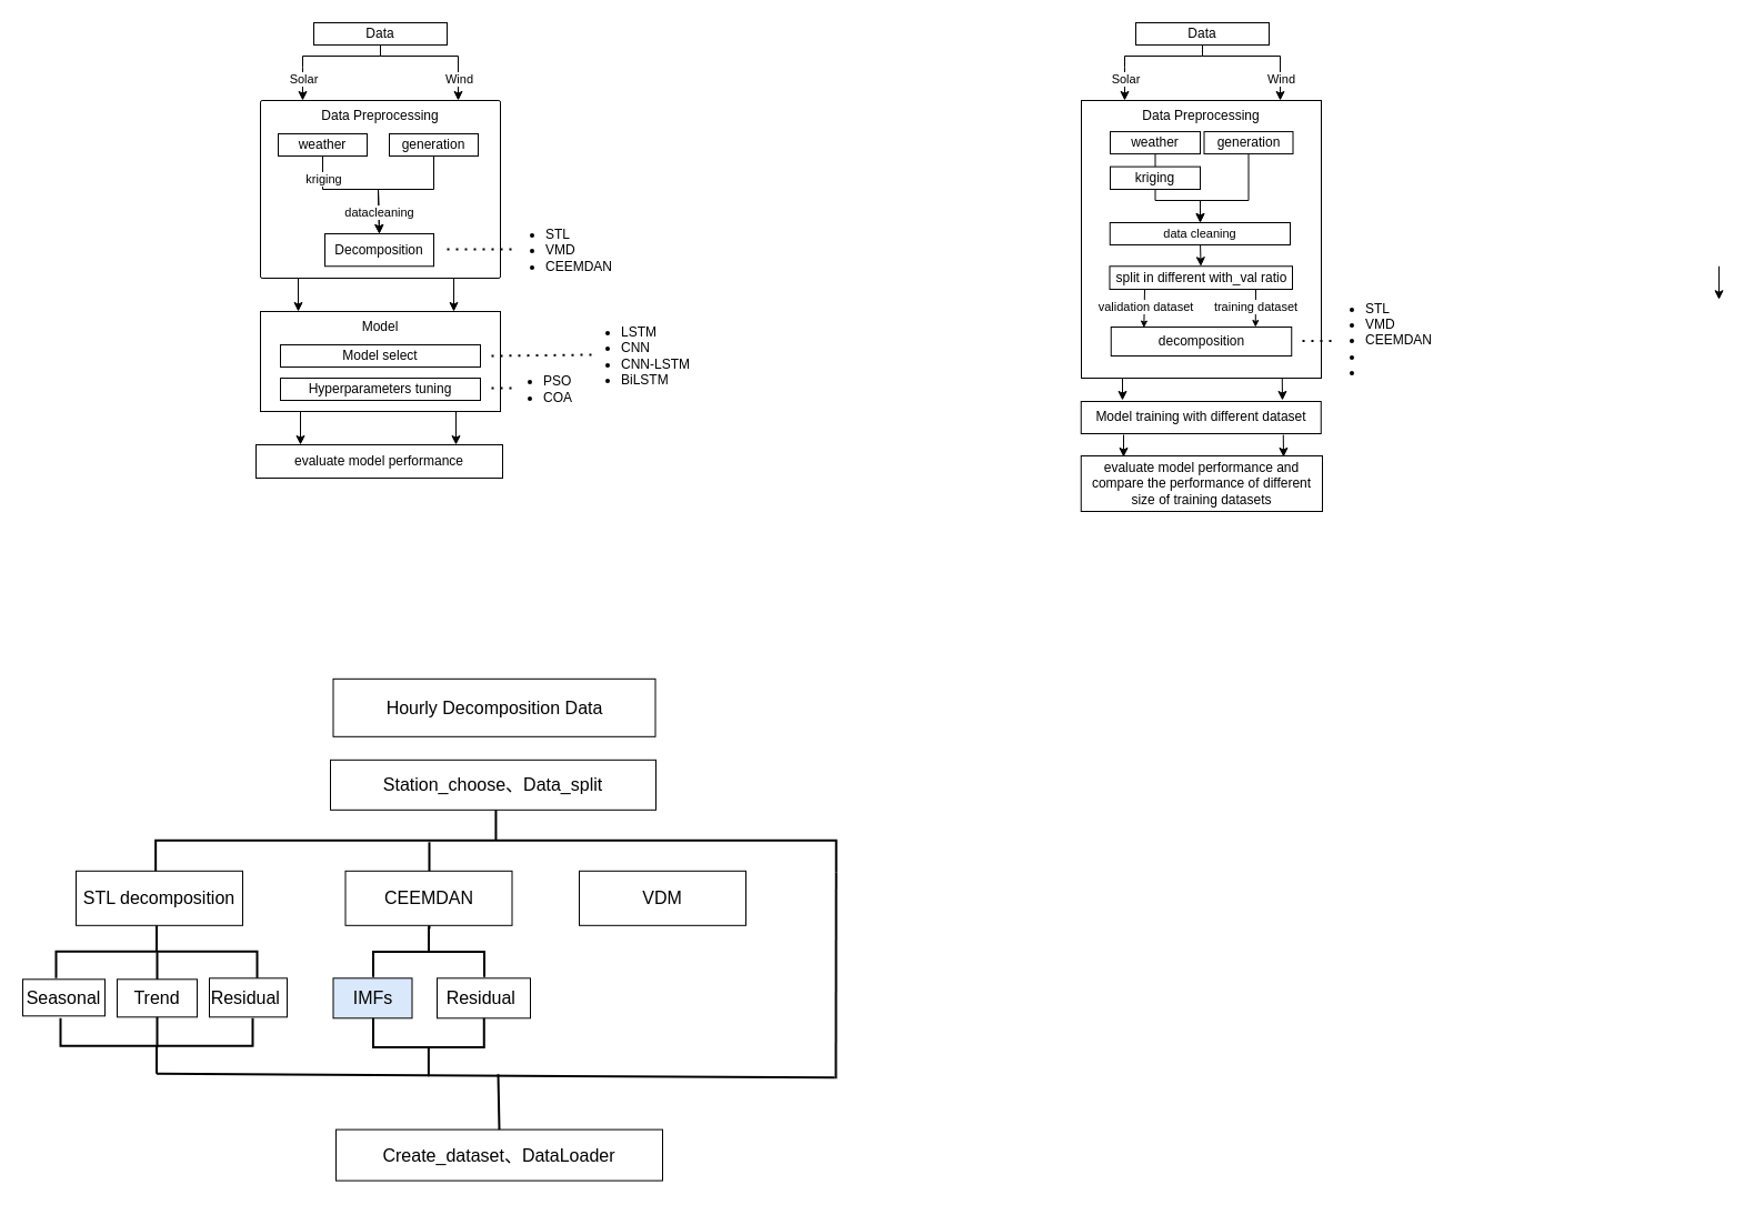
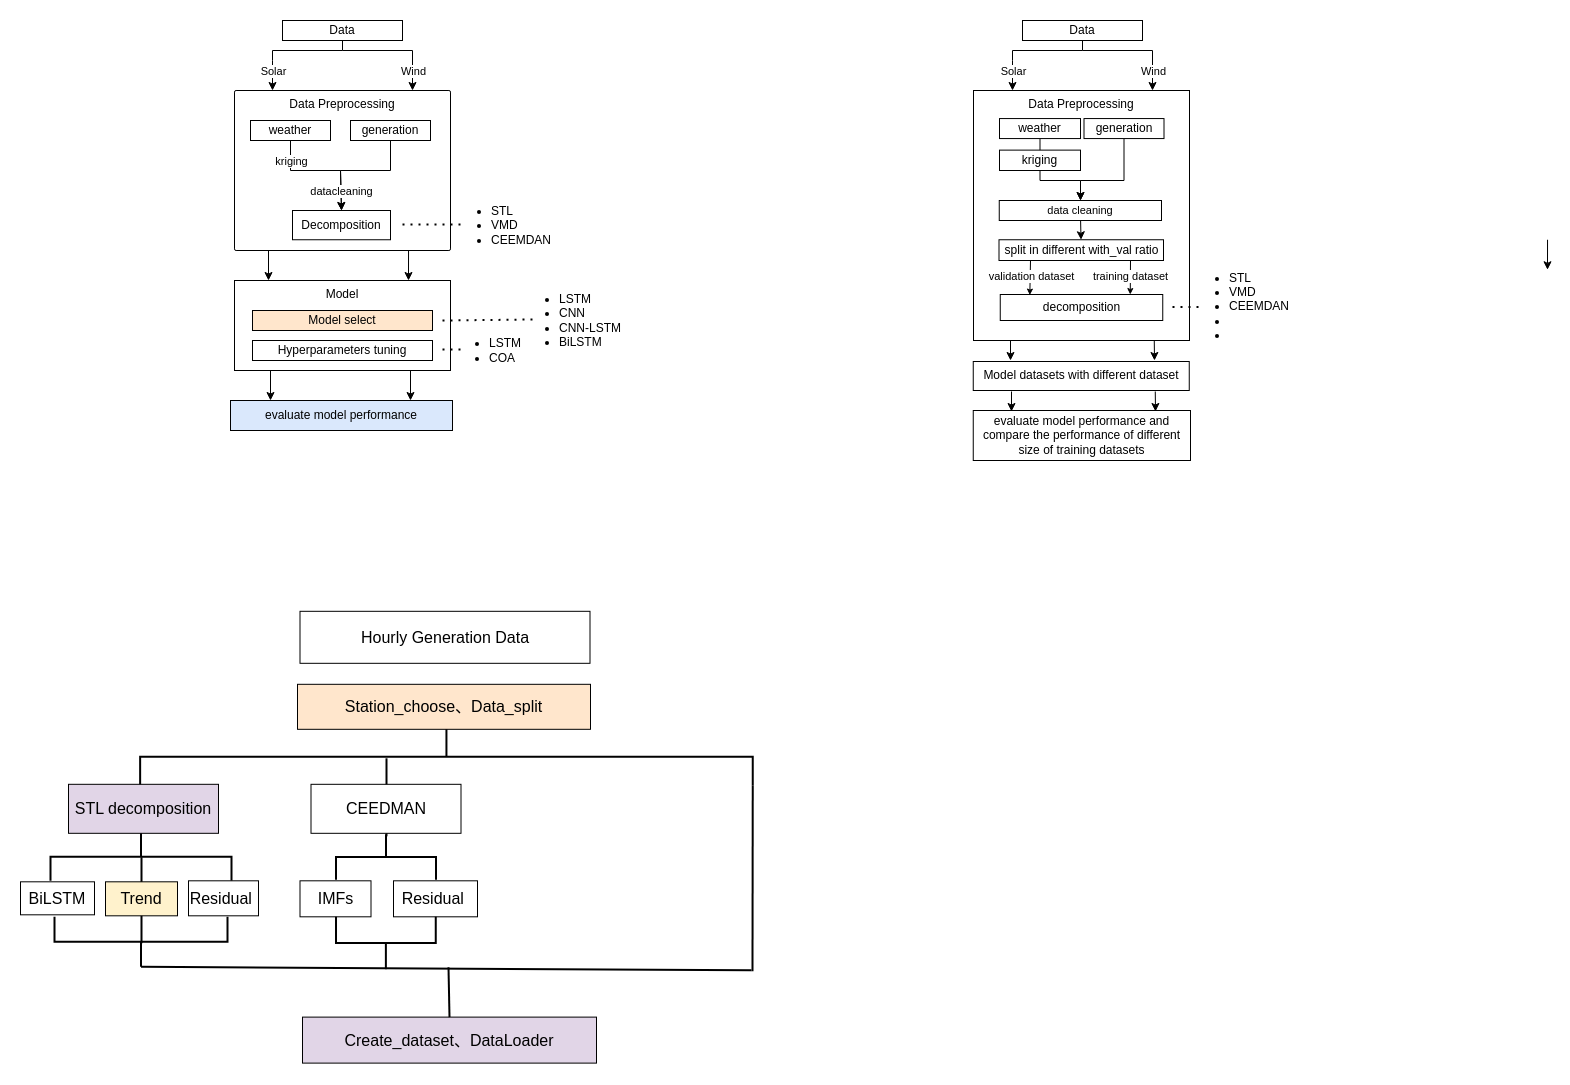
- <mxCell id="42" value="Model select" style="rounded=0;whiteSpace=wrap;html=1;" vertex="1" parent="1"><mxGeometry x="252" y="310" width="180" height="20" as="geometry" /></mxCell>
+ <mxCell id="42" value="Model select" style="rounded=0;whiteSpace=wrap;html=1;fillColor=#ffe6cc;" vertex="1" parent="1"><mxGeometry x="252" y="310" width="180" height="20" as="geometry" /></mxCell>
- <mxCell id="45" value="&lt;ul&gt;&lt;li&gt;PSO&lt;/li&gt;&lt;li&gt;COA&lt;/li&gt;&lt;/ul&gt;" style="text;strokeColor=none;fillColor=none;html=1;whiteSpace=wrap;verticalAlign=middle;overflow=hidden;spacing=-1;" vertex="1" parent="1"><mxGeometry x="450" y="310" width="100" height="80" as="geometry" /></mxCell>
+ <mxCell id="45" value="&lt;ul&gt;&lt;li&gt;LSTM&lt;/li&gt;&lt;li&gt;COA&lt;/li&gt;&lt;/ul&gt;" style="text;strokeColor=none;fillColor=none;html=1;whiteSpace=wrap;verticalAlign=middle;overflow=hidden;spacing=-1;" vertex="1" parent="1"><mxGeometry x="450" y="310" width="100" height="80" as="geometry" /></mxCell>
- <mxCell id="60" value="Model training with different dataset" style="rounded=1;whiteSpace=wrap;html=1;fontSize=12;glass=0;strokeWidth=1;shadow=0;arcSize=0;verticalAlign=top;align=center;" vertex="1" parent="1"><mxGeometry x="972.75" y="361" width="216" height="29" as="geometry" /></mxCell>
+ <mxCell id="60" value="Model datasets with different dataset" style="rounded=1;whiteSpace=wrap;html=1;fontSize=12;glass=0;strokeWidth=1;shadow=0;arcSize=0;verticalAlign=top;align=center;" vertex="1" parent="1"><mxGeometry x="972.75" y="361" width="216" height="29" as="geometry" /></mxCell>
- <mxCell id="48" value="evaluate model performance" style="rounded=0;whiteSpace=wrap;html=1;" vertex="1" parent="1"><mxGeometry x="230" y="400" width="222" height="30" as="geometry" /></mxCell>
+ <mxCell id="48" value="evaluate model performance" style="rounded=0;whiteSpace=wrap;html=1;fillColor=#dae8fc;" vertex="1" parent="1"><mxGeometry x="230" y="400" width="222" height="30" as="geometry" /></mxCell>
- <mxCell id="4" value="Hourly Decomposition Data" style="rounded=0;whiteSpace=wrap;html=1;fontSize=16;" parent="1" vertex="1"><mxGeometry x="299.5" y="610.81" width="290" height="52" as="geometry" /></mxCell>
+ <mxCell id="4" value="Hourly Generation Data" style="rounded=0;whiteSpace=wrap;html=1;fontSize=16;" parent="1" vertex="1"><mxGeometry x="299.5" y="610.81" width="290" height="52" as="geometry" /></mxCell>
- <mxCell id="5" value="Station_choose、Data_split" style="rounded=0;whiteSpace=wrap;html=1;fontSize=16;" parent="1" vertex="1"><mxGeometry x="297" y="683.81" width="293" height="45" as="geometry" /></mxCell>
+ <mxCell id="5" value="Station_choose、Data_split" style="rounded=0;whiteSpace=wrap;html=1;fontSize=16;fillColor=#ffe6cc;" parent="1" vertex="1"><mxGeometry x="297" y="683.81" width="293" height="45" as="geometry" /></mxCell>
- <mxCell id="7" value="STL decomposition" style="rounded=0;whiteSpace=wrap;html=1;fontSize=16;" parent="1" vertex="1"><mxGeometry x="68" y="783.81" width="150" height="49" as="geometry" /></mxCell>
+ <mxCell id="7" value="STL decomposition" style="rounded=0;whiteSpace=wrap;html=1;fontSize=16;fillColor=#e1d5e7;" parent="1" vertex="1"><mxGeometry x="68" y="783.81" width="150" height="49" as="geometry" /></mxCell>
- <mxCell id="21" value="CEEMDAN" style="rounded=0;whiteSpace=wrap;html=1;fontSize=16;" parent="1" vertex="1"><mxGeometry x="310.5" y="783.81" width="150" height="49" as="geometry" /></mxCell>
+ <mxCell id="21" value="CEEDMAN" style="rounded=0;whiteSpace=wrap;html=1;fontSize=16;" parent="1" vertex="1"><mxGeometry x="310.5" y="783.81" width="150" height="49" as="geometry" /></mxCell>
- <mxCell id="8" value="VDM" style="rounded=0;whiteSpace=wrap;html=1;fontSize=16;" parent="1" vertex="1"><mxGeometry x="521" y="783.81" width="150" height="49" as="geometry" /></mxCell>
- <mxCell id="9" value="Seasonal" style="rounded=0;whiteSpace=wrap;html=1;fontSize=16;" parent="1" vertex="1"><mxGeometry x="20" y="881.31" width="74" height="33" as="geometry" /></mxCell>
+ <mxCell id="9" value="BiLSTM" style="rounded=0;whiteSpace=wrap;html=1;fontSize=16;" parent="1" vertex="1"><mxGeometry x="20" y="881.31" width="74" height="33" as="geometry" /></mxCell>
- <mxCell id="17" value="Trend" style="rounded=0;whiteSpace=wrap;html=1;fontSize=16;" parent="1" vertex="1"><mxGeometry x="105" y="881.31" width="72" height="34" as="geometry" /></mxCell>
+ <mxCell id="17" value="Trend" style="rounded=0;whiteSpace=wrap;html=1;fontSize=16;fillColor=#fff2cc;" parent="1" vertex="1"><mxGeometry x="105" y="881.31" width="72" height="34" as="geometry" /></mxCell>
- <mxCell id="12" value="IMFs" style="rounded=0;whiteSpace=wrap;html=1;fontSize=16;fillColor=#dae8fc;" parent="1" vertex="1"><mxGeometry x="299.5" y="880.31" width="71" height="36" as="geometry" /></mxCell>
+ <mxCell id="12" value="IMFs" style="rounded=0;whiteSpace=wrap;html=1;fontSize=16;" parent="1" vertex="1"><mxGeometry x="299.5" y="880.31" width="71" height="36" as="geometry" /></mxCell>
- <mxCell id="6" value="Create_dataset、DataLoader" style="rounded=0;whiteSpace=wrap;html=1;fontSize=16;" parent="1" vertex="1"><mxGeometry x="302" y="1016.61" width="294" height="46" as="geometry" /></mxCell>
+ <mxCell id="6" value="Create_dataset、DataLoader" style="rounded=0;whiteSpace=wrap;html=1;fontSize=16;fillColor=#e1d5e7;" parent="1" vertex="1"><mxGeometry x="302" y="1016.61" width="294" height="46" as="geometry" /></mxCell>
